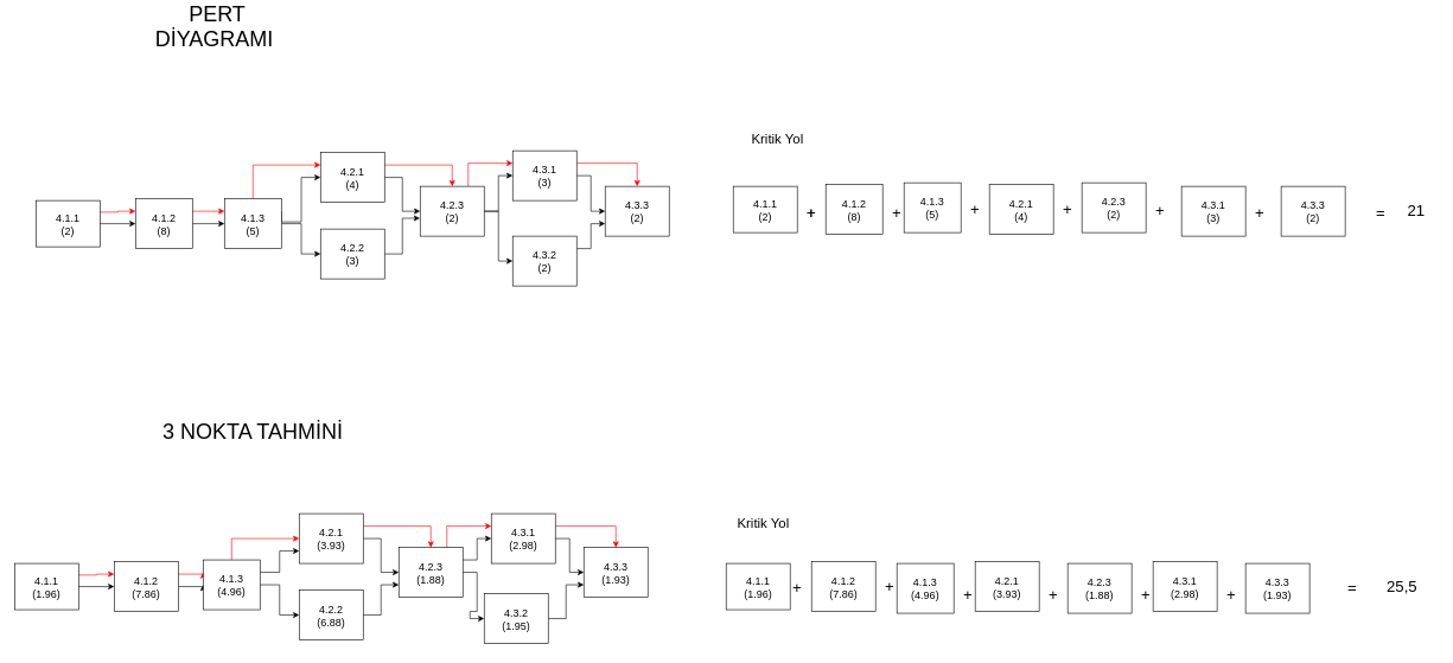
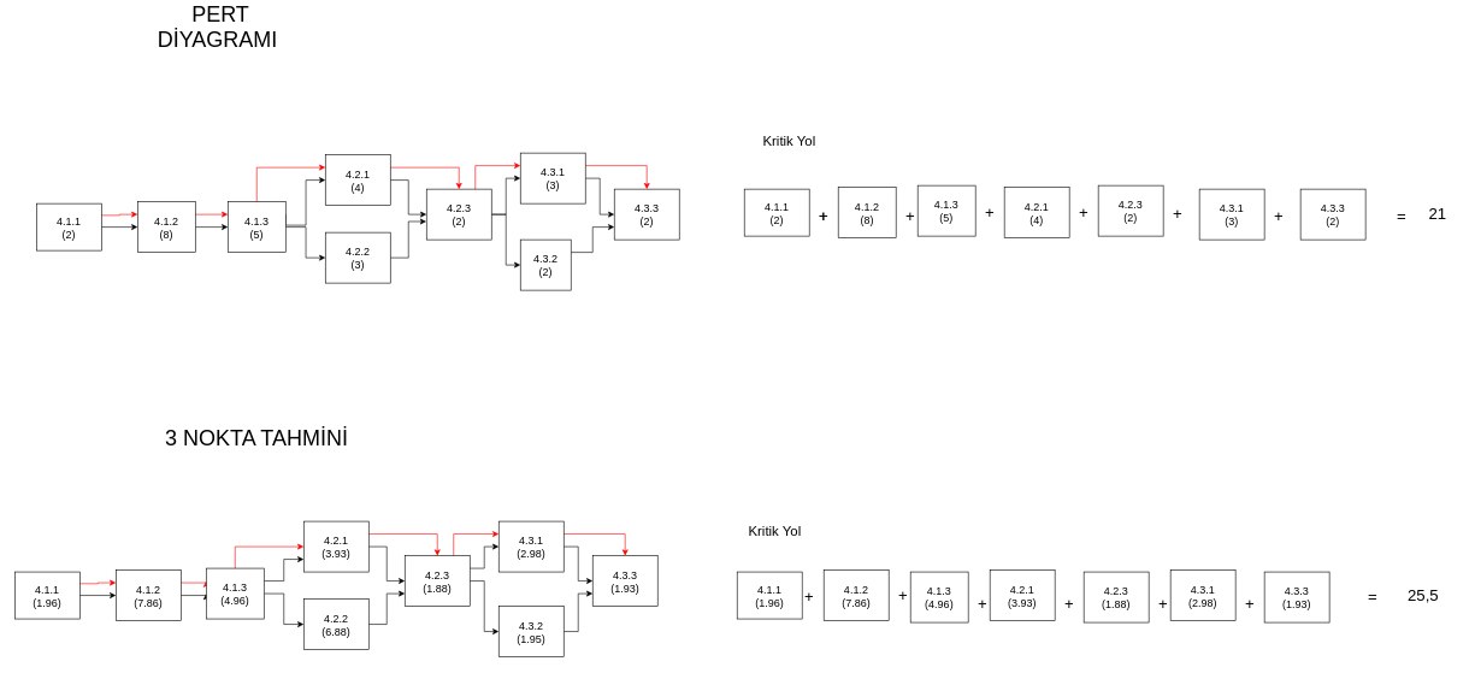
- <mxCell id="26" value="4.3.2&lt;br&gt;(2)" style="rectangle;whiteSpace=wrap;html=1;fontSize=15;" parent="1" vertex="1"><mxGeometry x="720" y="330" width="90" height="70" as="geometry" /></mxCell>
+ <mxCell id="26" value="4.3.2&lt;br&gt;(2)" style="rectangle;whiteSpace=wrap;html=1;fontSize=15;" parent="1" vertex="1"><mxGeometry x="720" y="330" width="70" height="70" as="geometry" /></mxCell>
- <mxCell id="54" value="4.3.2&lt;br&gt;(1.95)" style="rectangle;whiteSpace=wrap;html=1;fontSize=15;" parent="1" vertex="1"><mxGeometry x="680" y="832.5" width="90" height="70" as="geometry" /></mxCell>
+ <mxCell id="54" value="4.3.2&lt;br&gt;(1.95)" style="rectangle;whiteSpace=wrap;html=1;fontSize=15;" parent="1" vertex="1"><mxGeometry x="690" y="837.5" width="90" height="70" as="geometry" /></mxCell>
